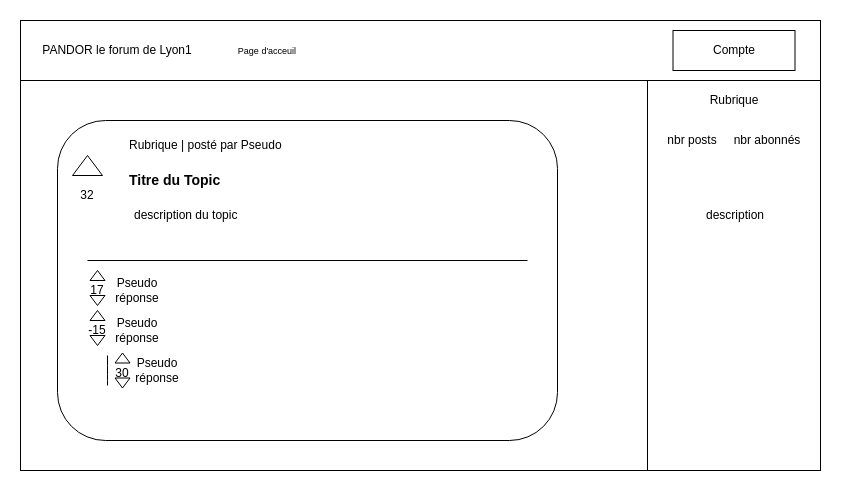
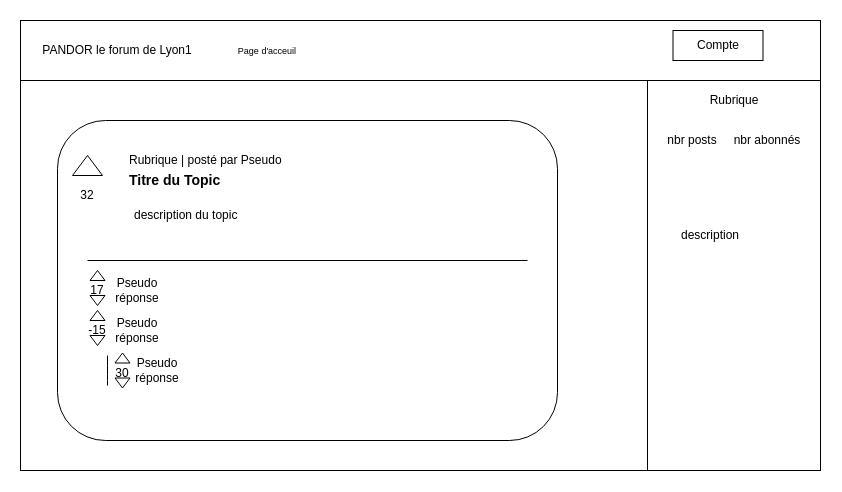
- <mxCell id="9" value="Compte" style="rounded=0;whiteSpace=wrap;html=1;" parent="1" vertex="1"><mxGeometry x="672.5" y="30" width="122" height="40" as="geometry" /></mxCell>
+ <mxCell id="9" value="Compte" style="rounded=0;whiteSpace=wrap;html=1;" parent="1" vertex="1"><mxGeometry x="672.5" y="30" width="90" height="30" as="geometry" /></mxCell>
- <mxCell id="13" value="&lt;div align=&quot;left&quot;&gt;Rubrique | posté par Pseudo&lt;/div&gt;" style="text;html=1;strokeColor=none;fillColor=none;align=left;verticalAlign=middle;whiteSpace=wrap;rounded=0;" parent="1" vertex="1"><mxGeometry x="127" y="135" width="190" height="20" as="geometry" /></mxCell>
+ <mxCell id="13" value="&lt;div align=&quot;left&quot;&gt;Rubrique | posté par Pseudo&lt;/div&gt;" style="text;html=1;strokeColor=none;fillColor=none;align=left;verticalAlign=middle;whiteSpace=wrap;rounded=0;" parent="1" vertex="1"><mxGeometry x="127" y="150" width="190" height="20" as="geometry" /></mxCell>
- <mxCell id="8" value="description" style="text;html=1;strokeColor=none;fillColor=none;align=center;verticalAlign=middle;whiteSpace=wrap;rounded=0;" parent="1" vertex="1"><mxGeometry x="674.5" y="190" width="120" height="50" as="geometry" /></mxCell>
+ <mxCell id="8" value="description" style="text;html=1;strokeColor=none;fillColor=none;align=center;verticalAlign=middle;whiteSpace=wrap;rounded=0;" parent="1" vertex="1"><mxGeometry x="649.5" y="210" width="120" height="50" as="geometry" /></mxCell>
